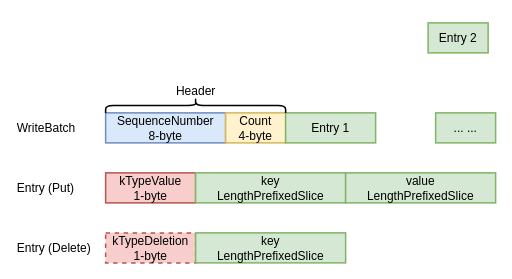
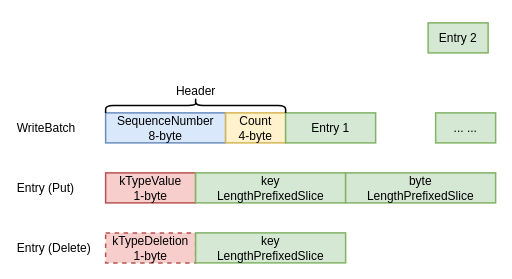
- <mxCell id="13" value="&lt;font style=&quot;font-size: 16px&quot;&gt;value&lt;br&gt;LengthPrefixedSlice&lt;br&gt;&lt;/font&gt;" style="rounded=0;whiteSpace=wrap;html=1;strokeWidth=2;fillColor=#d5e8d4;strokeColor=#82b366;" vertex="1" parent="1"><mxGeometry x="460" y="230" width="200" height="40" as="geometry" /></mxCell>
+ <mxCell id="13" value="&lt;font style=&quot;font-size: 16px&quot;&gt;byte&lt;br&gt;LengthPrefixedSlice&lt;br&gt;&lt;/font&gt;" style="rounded=0;whiteSpace=wrap;html=1;strokeWidth=2;fillColor=#d5e8d4;strokeColor=#82b366;" vertex="1" parent="1"><mxGeometry x="460" y="230" width="200" height="40" as="geometry" /></mxCell>
